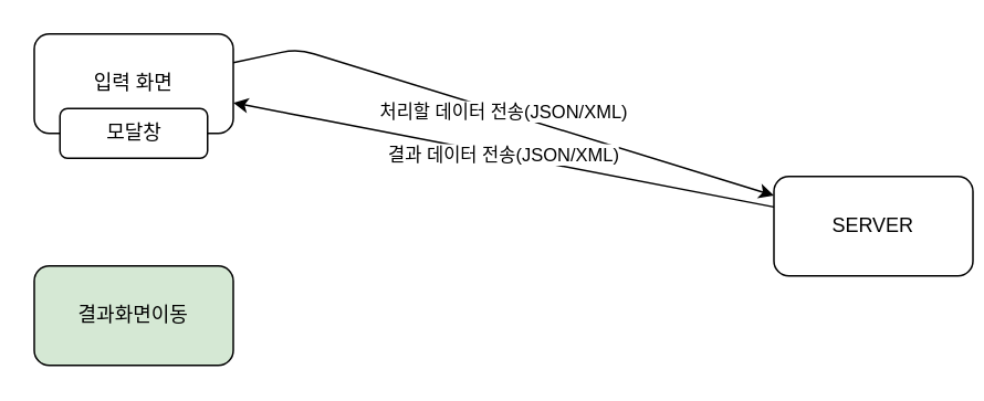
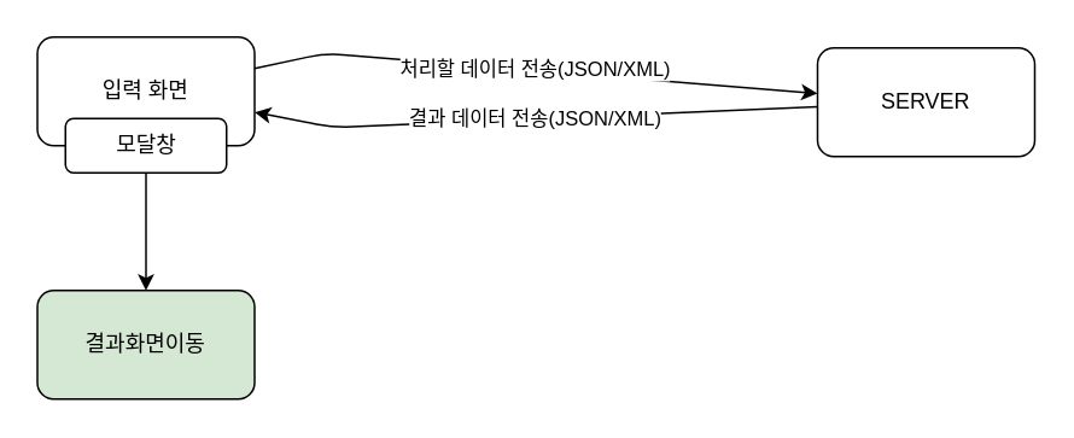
+ <mxCell id="3" value="" style="edgeStyle=none;html=1;" edge="1" parent="1" source="4" target="7"><mxGeometry relative="1" as="geometry" /></mxCell>
- <mxCell id="6" value="SERVER" style="whiteSpace=wrap;html=1;rounded=1;" vertex="1" parent="1"><mxGeometry x="466" y="106" width="120" height="60" as="geometry" /></mxCell>
+ <mxCell id="6" value="SERVER" style="whiteSpace=wrap;html=1;rounded=1;" vertex="1" parent="1"><mxGeometry x="451" y="26" width="120" height="60" as="geometry" /></mxCell>
